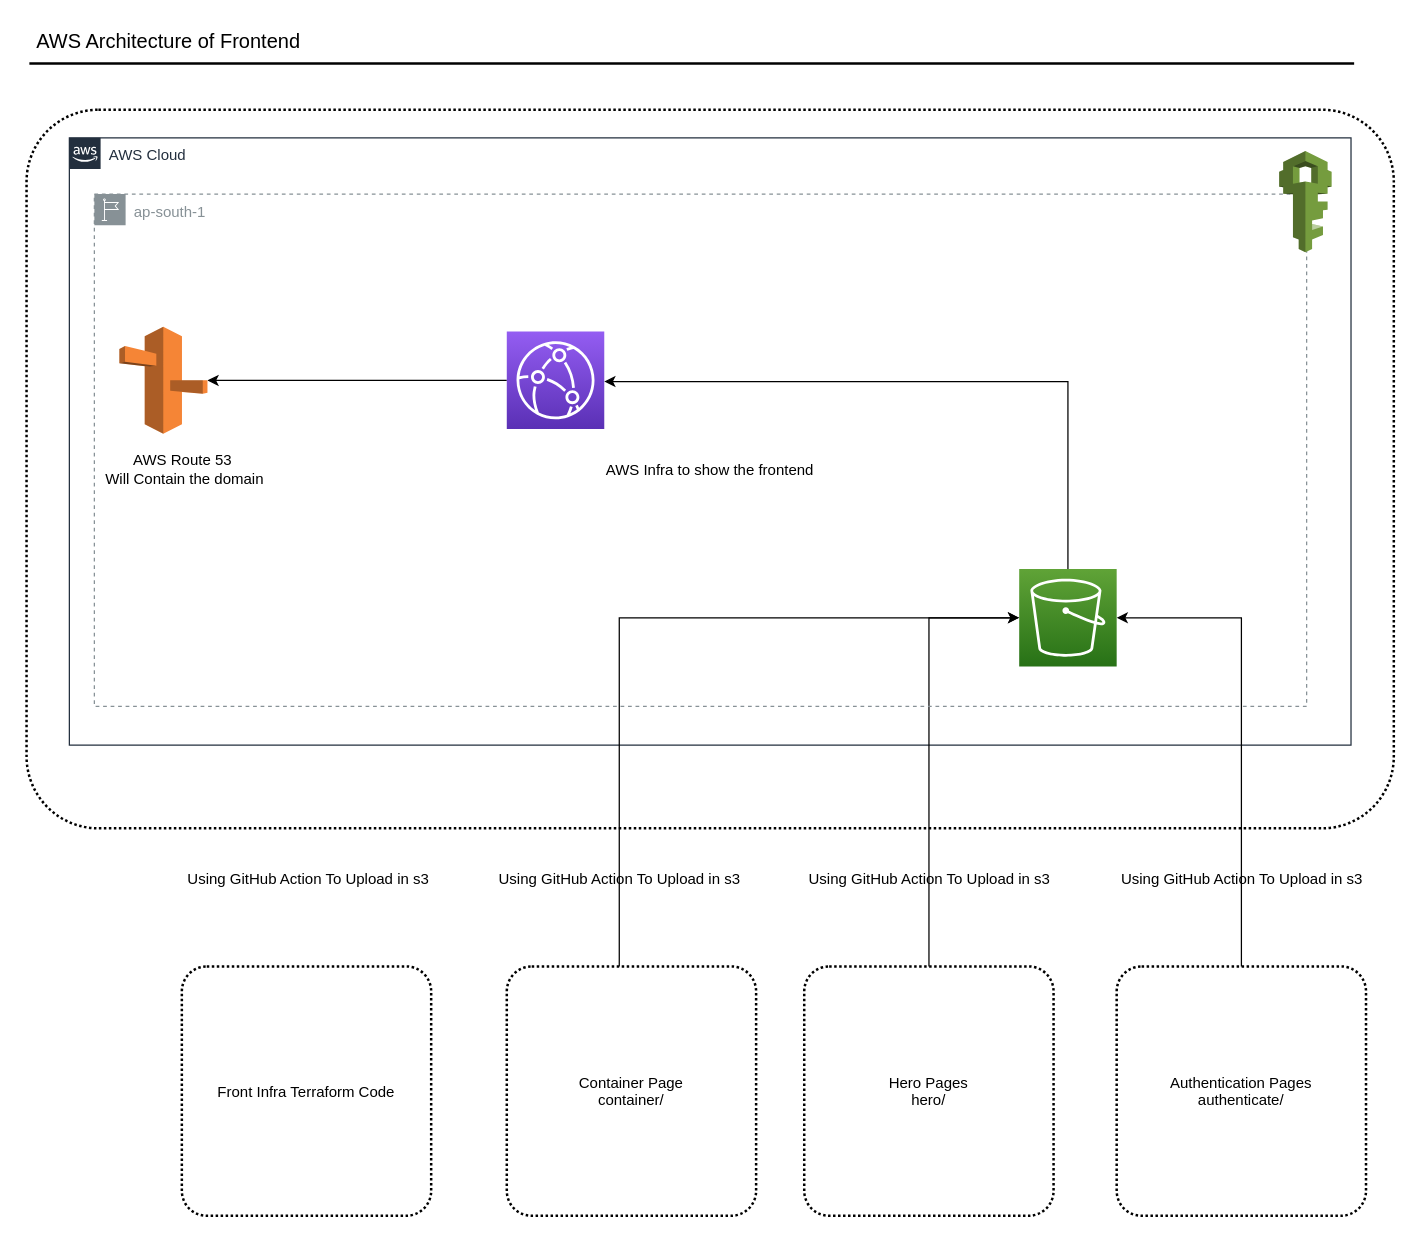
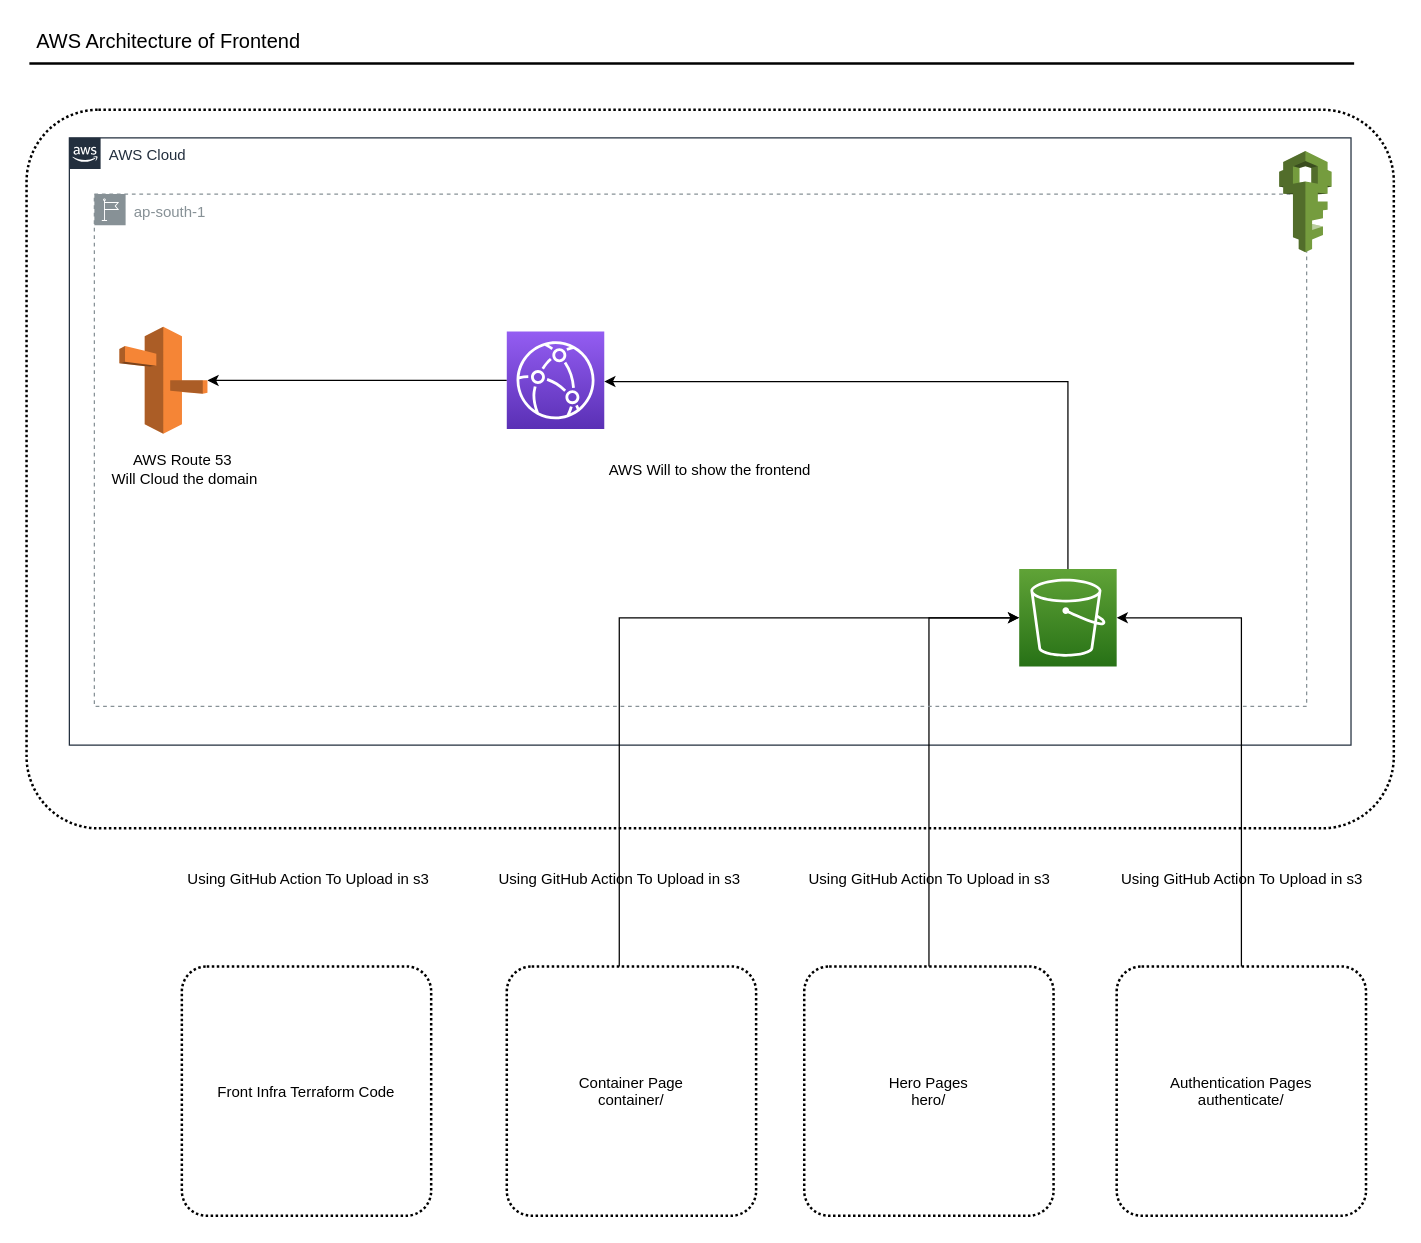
- <mxCell id="29" value="AWS Route 53&amp;nbsp;&lt;br&gt;Will Contain the domain" style="text;html=1;align=center;verticalAlign=middle;resizable=0;points=[];autosize=1;strokeColor=none;fillColor=none;" vertex="1" parent="1"><mxGeometry x="72" y="354.5" width="150" height="40" as="geometry" /></mxCell>
+ <mxCell id="29" value="AWS Route 53&amp;nbsp;&lt;br&gt;Will Cloud the domain" style="text;html=1;align=center;verticalAlign=middle;resizable=0;points=[];autosize=1;strokeColor=none;fillColor=none;" vertex="1" parent="1"><mxGeometry x="72" y="354.5" width="150" height="40" as="geometry" /></mxCell>
- <mxCell id="24" value="AWS Infra to show the frontend" style="rounded=1;arcSize=10;dashed=1;fillColor=none;gradientColor=none;dashPattern=1 1;strokeWidth=2;" parent="1" vertex="1"><mxGeometry x="20.75" y="87" width="1094" height="575" as="geometry" /></mxCell>
+ <mxCell id="24" value="AWS Will to show the frontend" style="rounded=1;arcSize=10;dashed=1;fillColor=none;gradientColor=none;dashPattern=1 1;strokeWidth=2;" parent="1" vertex="1"><mxGeometry x="20.75" y="87" width="1094" height="575" as="geometry" /></mxCell>
